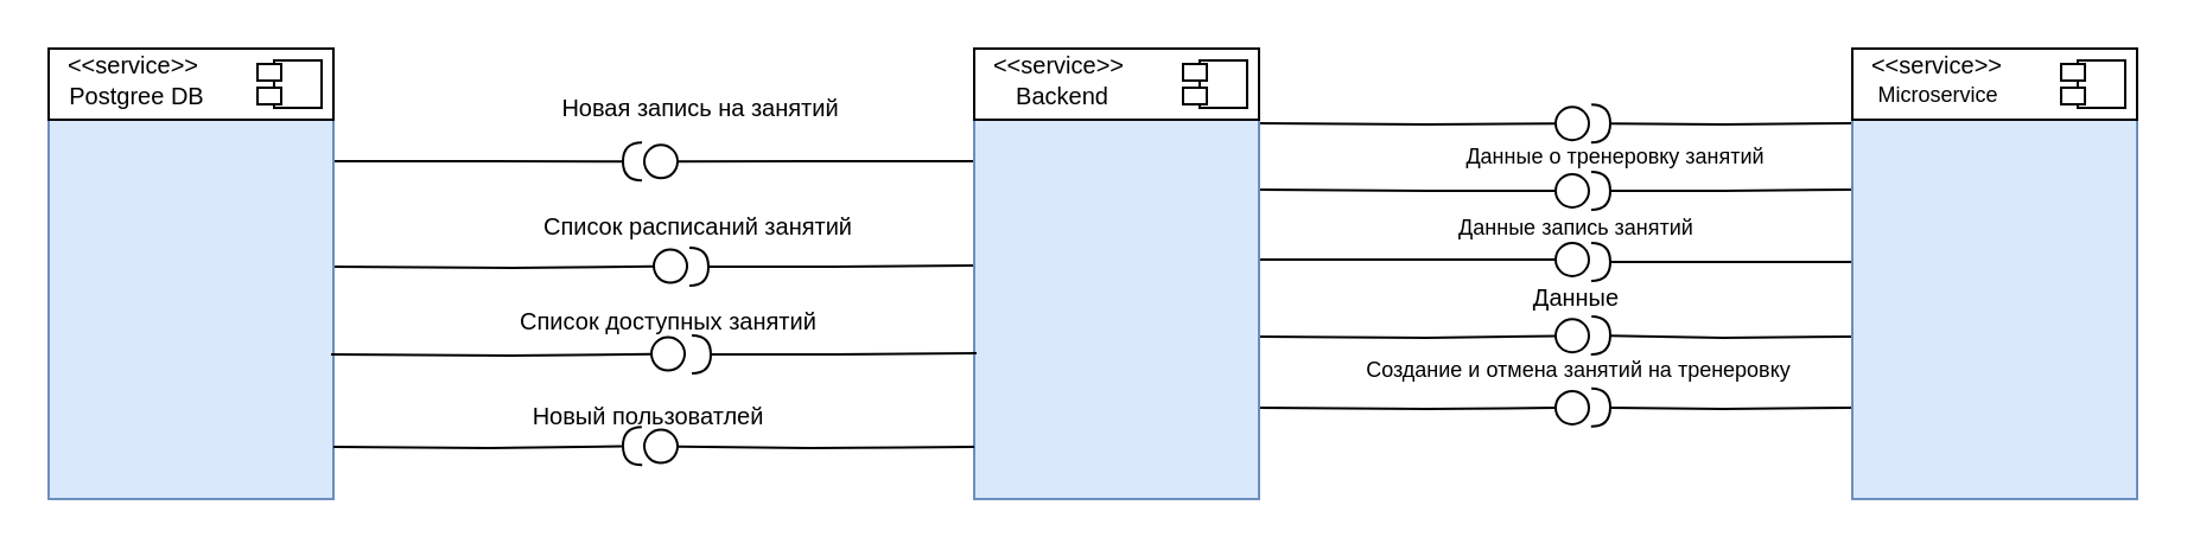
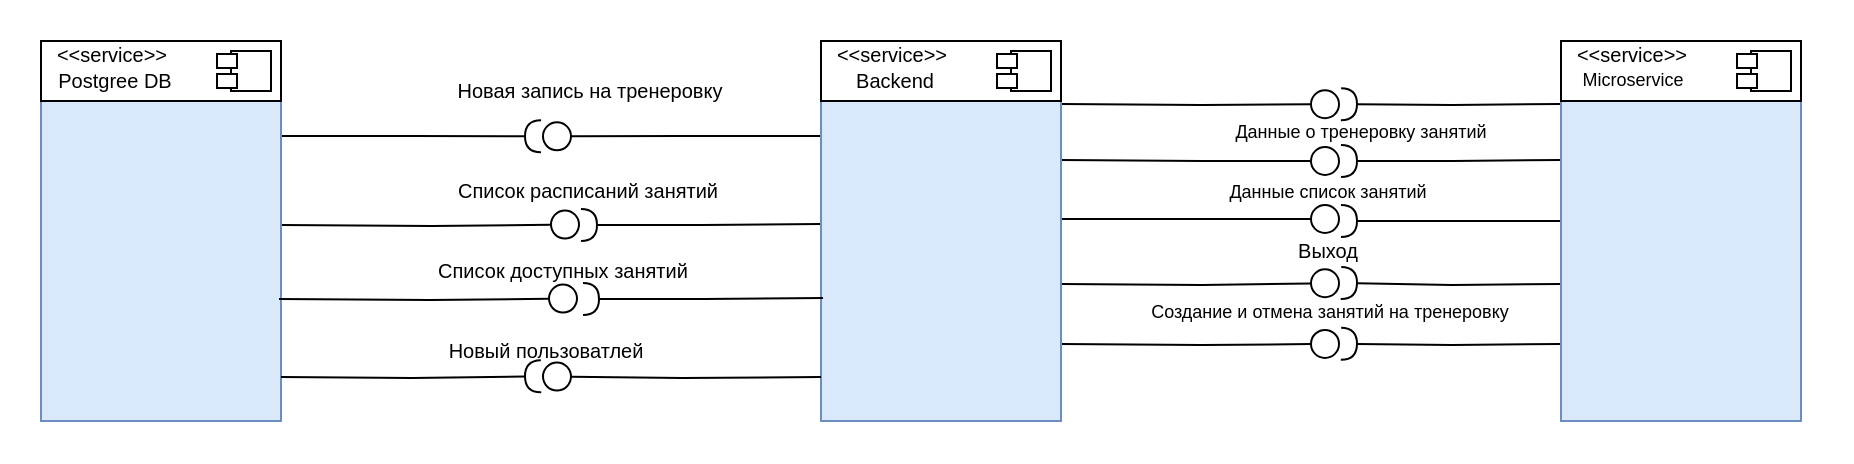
- <mxCell id="51" value="&lt;font size=&quot;1&quot;&gt;Новая запись на занятий&lt;/font&gt;" style="text;html=1;align=center;verticalAlign=middle;whiteSpace=wrap;rounded=0;" parent="1" vertex="1"><mxGeometry x="210" y="40" width="170" height="10" as="geometry" /></mxCell>
+ <mxCell id="51" value="&lt;font size=&quot;1&quot;&gt;Новая запись на тренеровку&lt;/font&gt;" style="text;html=1;align=center;verticalAlign=middle;whiteSpace=wrap;rounded=0;" parent="1" vertex="1"><mxGeometry x="210" y="40" width="170" height="10" as="geometry" /></mxCell>
- <mxCell id="44" value="&lt;font style=&quot;font-size: 9px;&quot;&gt;Данные запись занятий&lt;/font&gt;" style="text;html=1;align=center;verticalAlign=middle;whiteSpace=wrap;rounded=0;" parent="1" vertex="1"><mxGeometry x="601" y="90" width="126" height="10" as="geometry" /></mxCell>
+ <mxCell id="44" value="&lt;font style=&quot;font-size: 9px;&quot;&gt;Данные список занятий&lt;/font&gt;" style="text;html=1;align=center;verticalAlign=middle;whiteSpace=wrap;rounded=0;" parent="1" vertex="1"><mxGeometry x="601" y="90" width="126" height="10" as="geometry" /></mxCell>
- <mxCell id="45" value="&lt;font size=&quot;1&quot;&gt;Данные&lt;/font&gt;" style="text;html=1;align=center;verticalAlign=middle;whiteSpace=wrap;rounded=0;" parent="1" vertex="1"><mxGeometry x="601" y="120" width="126" height="10" as="geometry" /></mxCell>
+ <mxCell id="45" value="&lt;font size=&quot;1&quot;&gt;Выход&lt;/font&gt;" style="text;html=1;align=center;verticalAlign=middle;whiteSpace=wrap;rounded=0;" parent="1" vertex="1"><mxGeometry x="601" y="120" width="126" height="10" as="geometry" /></mxCell>
